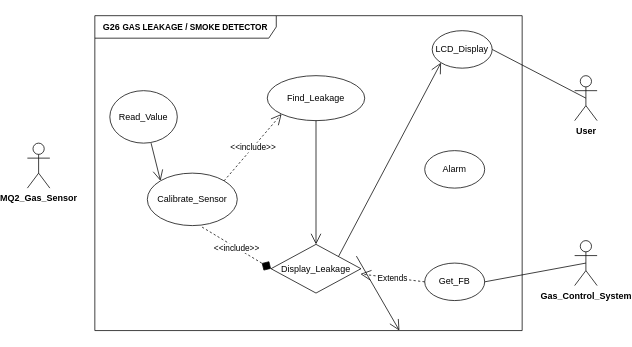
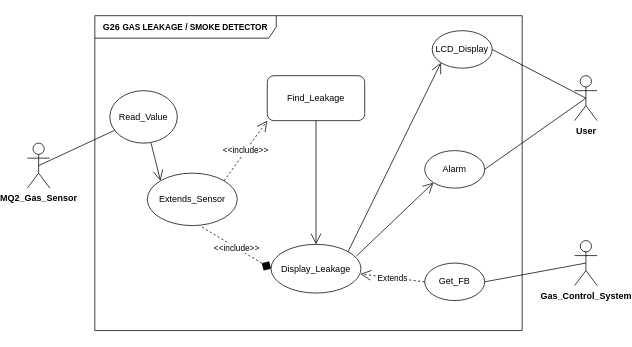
- <mxCell id="9" value="Find_Leakage" style="ellipse;whiteSpace=wrap;html=1;" parent="1" vertex="1"><mxGeometry x="340" y="100" width="130" height="60" as="geometry" /></mxCell>
+ <mxCell id="9" value="Find_Leakage" style="whiteSpace=wrap;html=1;rounded=1;" parent="1" vertex="1"><mxGeometry x="340" y="100" width="130" height="60" as="geometry" /></mxCell>
+ <mxCell id="20" value="" style="endArrow=none;html=1;exitX=1;exitY=0.5;exitDx=0;exitDy=0;entryX=0.5;entryY=0.5;entryDx=0;entryDy=0;entryPerimeter=0;" edge="1" parent="1" source="11" target="4"><mxGeometry width="50" height="50" relative="1" as="geometry"><mxPoint x="630" y="240.51" as="sourcePoint" /><mxPoint x="799.038" y="180" as="targetPoint" /></mxGeometry></mxCell>
+ <mxCell id="13" value="" style="endArrow=none;html=1;exitX=0.5;exitY=0.5;exitDx=0;exitDy=0;exitPerimeter=0;" edge="1" parent="1" source="2" target="6"><mxGeometry width="50" height="50" relative="1" as="geometry"><mxPoint x="-50" y="160" as="sourcePoint" /><mxPoint x="-100" y="380" as="targetPoint" /></mxGeometry></mxCell>
- <mxCell id="7" value="Calibrate_Sensor" style="ellipse;whiteSpace=wrap;html=1;" parent="1" vertex="1"><mxGeometry x="180" y="230" width="120" height="70" as="geometry" /></mxCell>
+ <mxCell id="7" value="Extends_Sensor" style="ellipse;whiteSpace=wrap;html=1;" parent="1" vertex="1"><mxGeometry x="180" y="230" width="120" height="70" as="geometry" /></mxCell>
- <mxCell id="8" value="Display_Leakage" style="rhombus;whiteSpace=wrap;html=1;" parent="1" vertex="1"><mxGeometry x="345" y="325" width="120" height="65" as="geometry" /></mxCell>
+ <mxCell id="8" value="Display_Leakage" style="ellipse;whiteSpace=wrap;html=1;" parent="1" vertex="1"><mxGeometry x="345" y="325" width="120" height="65" as="geometry" /></mxCell>
- <mxCell id="17" value="" style="endArrow=open;endFill=1;endSize=12;html=1;exitX=0.949;exitY=0.241;exitDx=0;exitDy=0;exitPerimeter=0;" edge="1" parent="1" source="8" target="3"><mxGeometry width="160" relative="1" as="geometry"><mxPoint x="460" y="340" as="sourcePoint" /><mxPoint x="217.035" y="260.569" as="targetPoint" /></mxGeometry></mxCell>
+ <mxCell id="17" value="" style="endArrow=open;endFill=1;endSize=12;html=1;entryX=0;entryY=1;entryDx=0;entryDy=0;exitX=0.949;exitY=0.241;exitDx=0;exitDy=0;exitPerimeter=0;" edge="1" parent="1" source="8" target="11"><mxGeometry width="160" relative="1" as="geometry"><mxPoint x="460" y="340" as="sourcePoint" /><mxPoint x="217.035" y="260.569" as="targetPoint" /></mxGeometry></mxCell>
